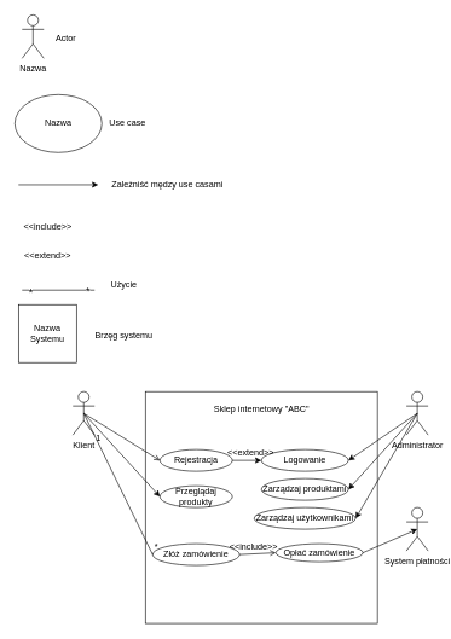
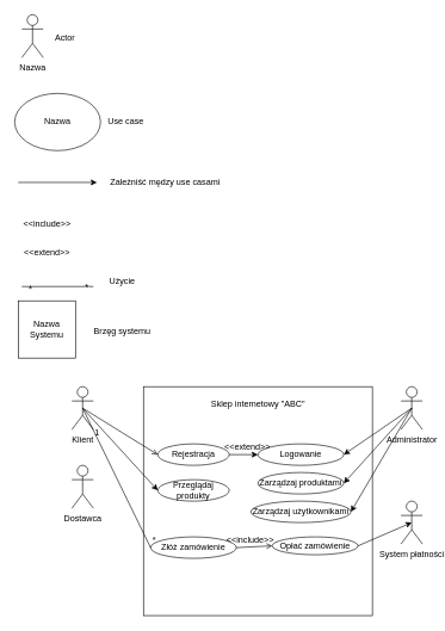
+ <mxCell id="20" value="Dostawca" style="shape=umlActor;verticalLabelPosition=bottom;verticalAlign=top;html=1;outlineConnect=0;" parent="1" vertex="1"><mxGeometry x="100" y="650" width="30" height="60" as="geometry" /></mxCell>
